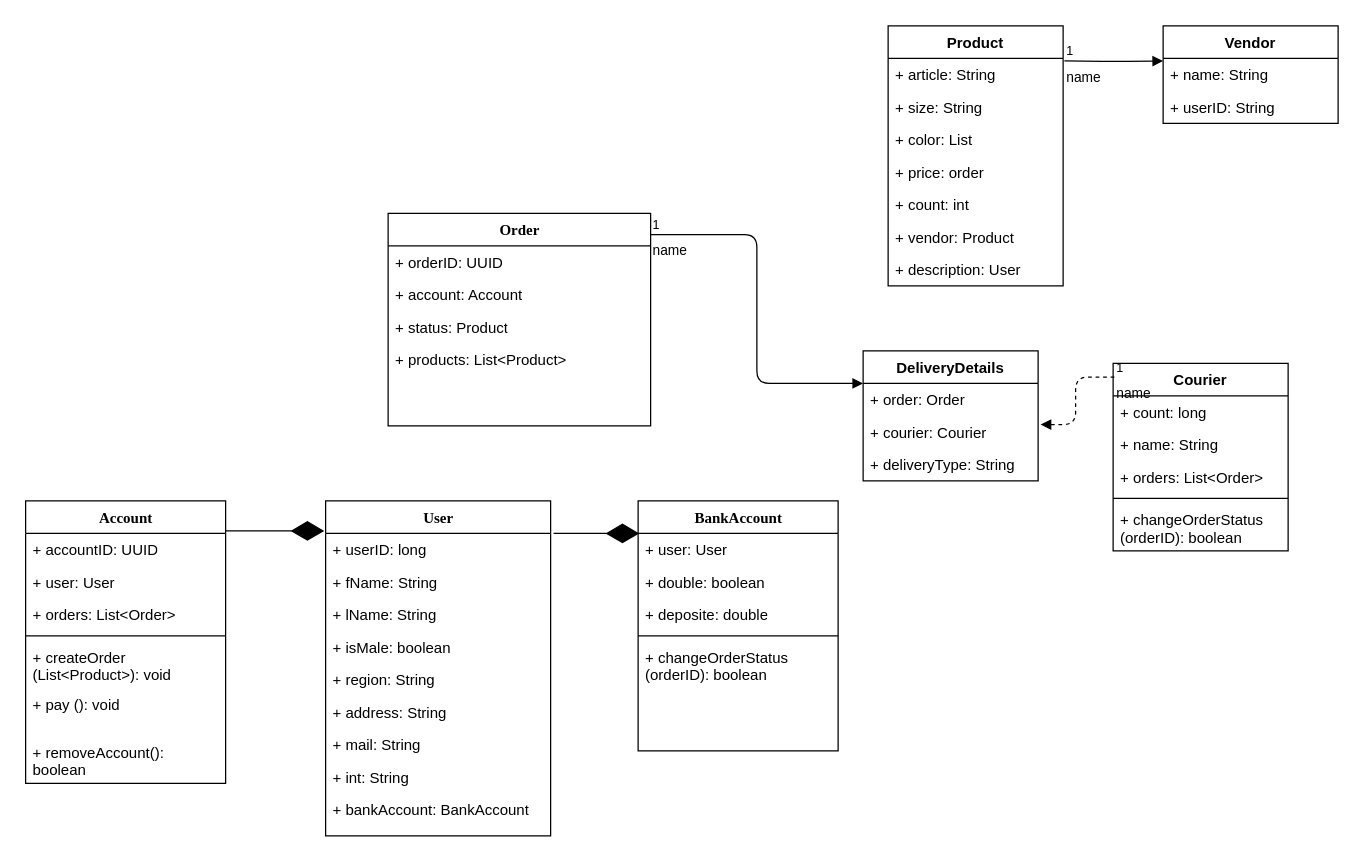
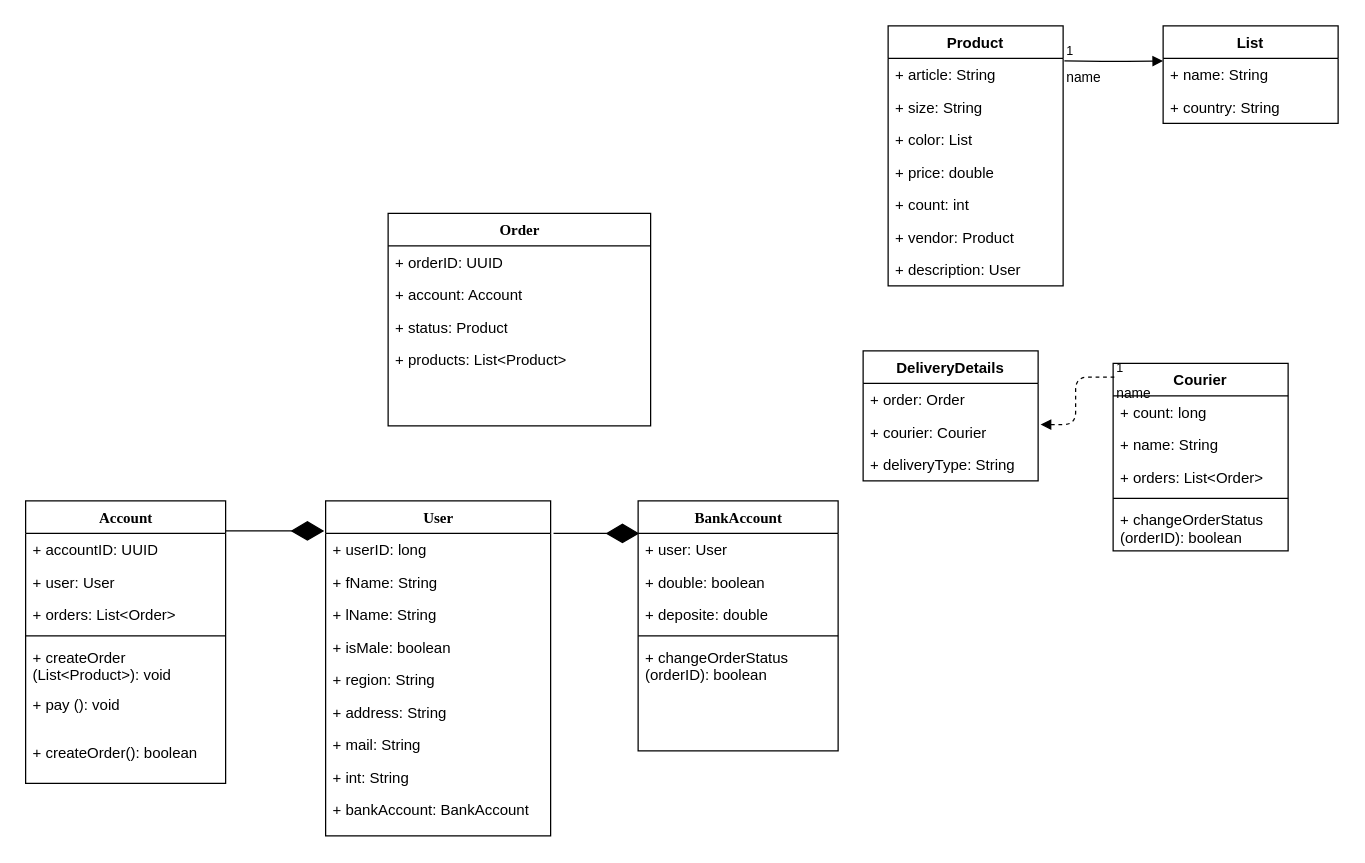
- <mxCell id="6" value="Vendor" style="swimlane;fontStyle=1;childLayout=stackLayout;horizontal=1;startSize=26;fillColor=none;horizontalStack=0;resizeParent=1;resizeParentMax=0;resizeLast=0;collapsible=1;marginBottom=0;" vertex="1" parent="1"><mxGeometry x="930" y="20" width="140" height="78" as="geometry" /></mxCell>
+ <mxCell id="6" value="List" style="swimlane;fontStyle=1;childLayout=stackLayout;horizontal=1;startSize=26;fillColor=none;horizontalStack=0;resizeParent=1;resizeParentMax=0;resizeLast=0;collapsible=1;marginBottom=0;" vertex="1" parent="1"><mxGeometry x="930" y="20" width="140" height="78" as="geometry" /></mxCell>
- <mxCell id="8" value="+ userID: String" style="text;strokeColor=none;fillColor=none;align=left;verticalAlign=top;spacingLeft=4;spacingRight=4;overflow=hidden;rotatable=0;points=[[0,0.5],[1,0.5]];portConstraint=eastwest;" vertex="1" parent="6"><mxGeometry y="52" width="140" height="26" as="geometry" /></mxCell>
+ <mxCell id="8" value="+ country: String" style="text;strokeColor=none;fillColor=none;align=left;verticalAlign=top;spacingLeft=4;spacingRight=4;overflow=hidden;rotatable=0;points=[[0,0.5],[1,0.5]];portConstraint=eastwest;" vertex="1" parent="6"><mxGeometry y="52" width="140" height="26" as="geometry" /></mxCell>
- <mxCell id="13" value="+ price: order" style="text;strokeColor=none;fillColor=none;align=left;verticalAlign=top;spacingLeft=4;spacingRight=4;overflow=hidden;rotatable=0;points=[[0,0.5],[1,0.5]];portConstraint=eastwest;" vertex="1" parent="9"><mxGeometry y="104" width="140" height="26" as="geometry" /></mxCell>
+ <mxCell id="13" value="+ price: double" style="text;strokeColor=none;fillColor=none;align=left;verticalAlign=top;spacingLeft=4;spacingRight=4;overflow=hidden;rotatable=0;points=[[0,0.5],[1,0.5]];portConstraint=eastwest;" vertex="1" parent="9"><mxGeometry y="104" width="140" height="26" as="geometry" /></mxCell>
- <mxCell id="19" value="name" style="endArrow=block;endFill=1;html=1;edgeStyle=orthogonalEdgeStyle;align=left;verticalAlign=top;exitX=1;exitY=0.1;exitDx=0;exitDy=0;exitPerimeter=0;entryX=0;entryY=0.25;entryDx=0;entryDy=0;" edge="1" parent="1" source="45" target="50"><mxGeometry x="-1" relative="1" as="geometry"><mxPoint x="510" y="10" as="sourcePoint" /><mxPoint x="670" y="10" as="targetPoint" /></mxGeometry></mxCell>
- <mxCell id="20" value="1" style="resizable=0;html=1;align=left;verticalAlign=bottom;labelBackgroundColor=#ffffff;fontSize=10;" connectable="0" vertex="1" parent="19"><mxGeometry x="-1" relative="1" as="geometry" /></mxCell>
- <mxCell id="28" value="+ removeAccount(): boolean" style="text;html=1;strokeColor=none;fillColor=none;align=left;verticalAlign=top;spacingLeft=4;spacingRight=4;whiteSpace=wrap;overflow=hidden;rotatable=0;points=[[0,0.5],[1,0.5]];portConstraint=eastwest;" vertex="1" parent="21"><mxGeometry y="188" width="160" height="38" as="geometry" /></mxCell>
+ <mxCell id="28" value="+ createOrder(): boolean" style="text;html=1;strokeColor=none;fillColor=none;align=left;verticalAlign=top;spacingLeft=4;spacingRight=4;whiteSpace=wrap;overflow=hidden;rotatable=0;points=[[0,0.5],[1,0.5]];portConstraint=eastwest;" vertex="1" parent="21"><mxGeometry y="188" width="160" height="38" as="geometry" /></mxCell>
